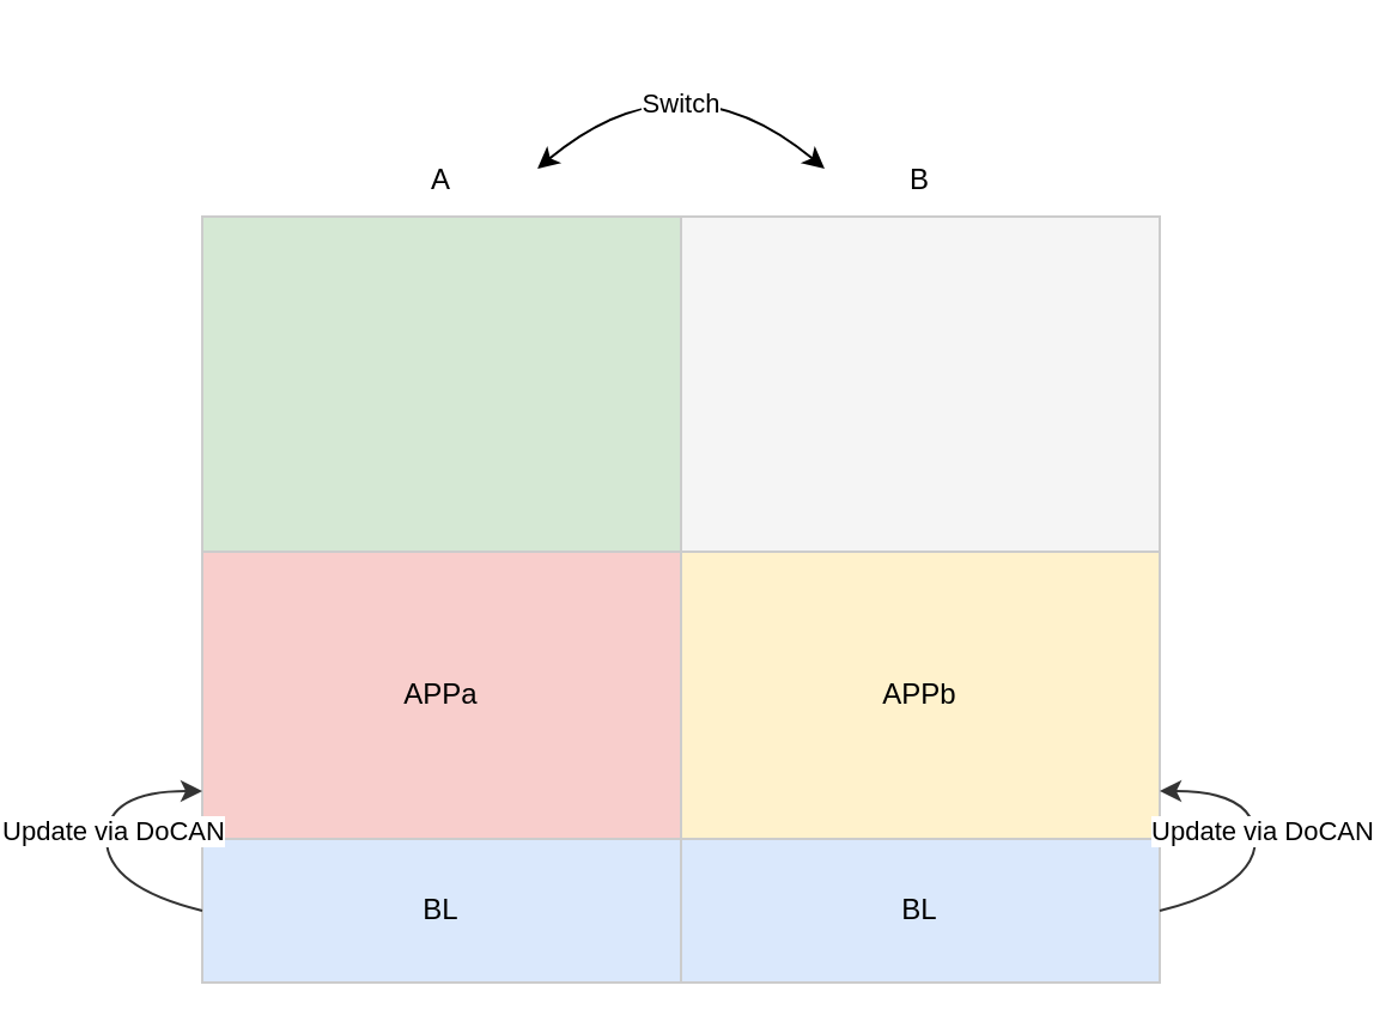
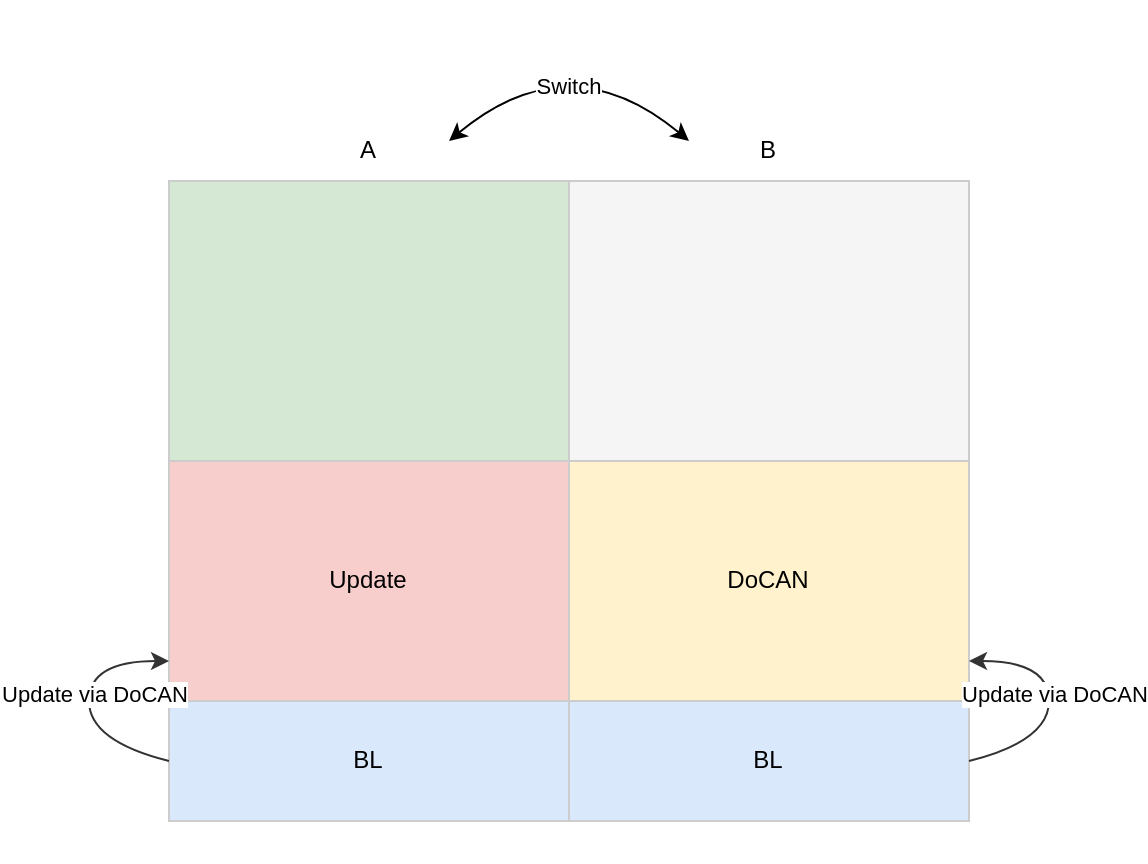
- <mxCell id="7" value="APPa" style="rounded=0;whiteSpace=wrap;html=1;strokeColor=#CCCCCC;fillColor=#f8cecc;" vertex="1" parent="1"><mxGeometry x="60" y="230" width="200" height="120" as="geometry" /></mxCell>
+ <mxCell id="7" value="Update" style="rounded=0;whiteSpace=wrap;html=1;strokeColor=#CCCCCC;fillColor=#f8cecc;" vertex="1" parent="1"><mxGeometry x="60" y="230" width="200" height="120" as="geometry" /></mxCell>
- <mxCell id="9" value="APPb" style="rounded=0;whiteSpace=wrap;html=1;strokeColor=#CCCCCC;fillColor=#fff2cc;" vertex="1" parent="1"><mxGeometry x="260" y="230" width="200" height="120" as="geometry" /></mxCell>
+ <mxCell id="9" value="DoCAN" style="rounded=0;whiteSpace=wrap;html=1;strokeColor=#CCCCCC;fillColor=#fff2cc;" vertex="1" parent="1"><mxGeometry x="260" y="230" width="200" height="120" as="geometry" /></mxCell>
